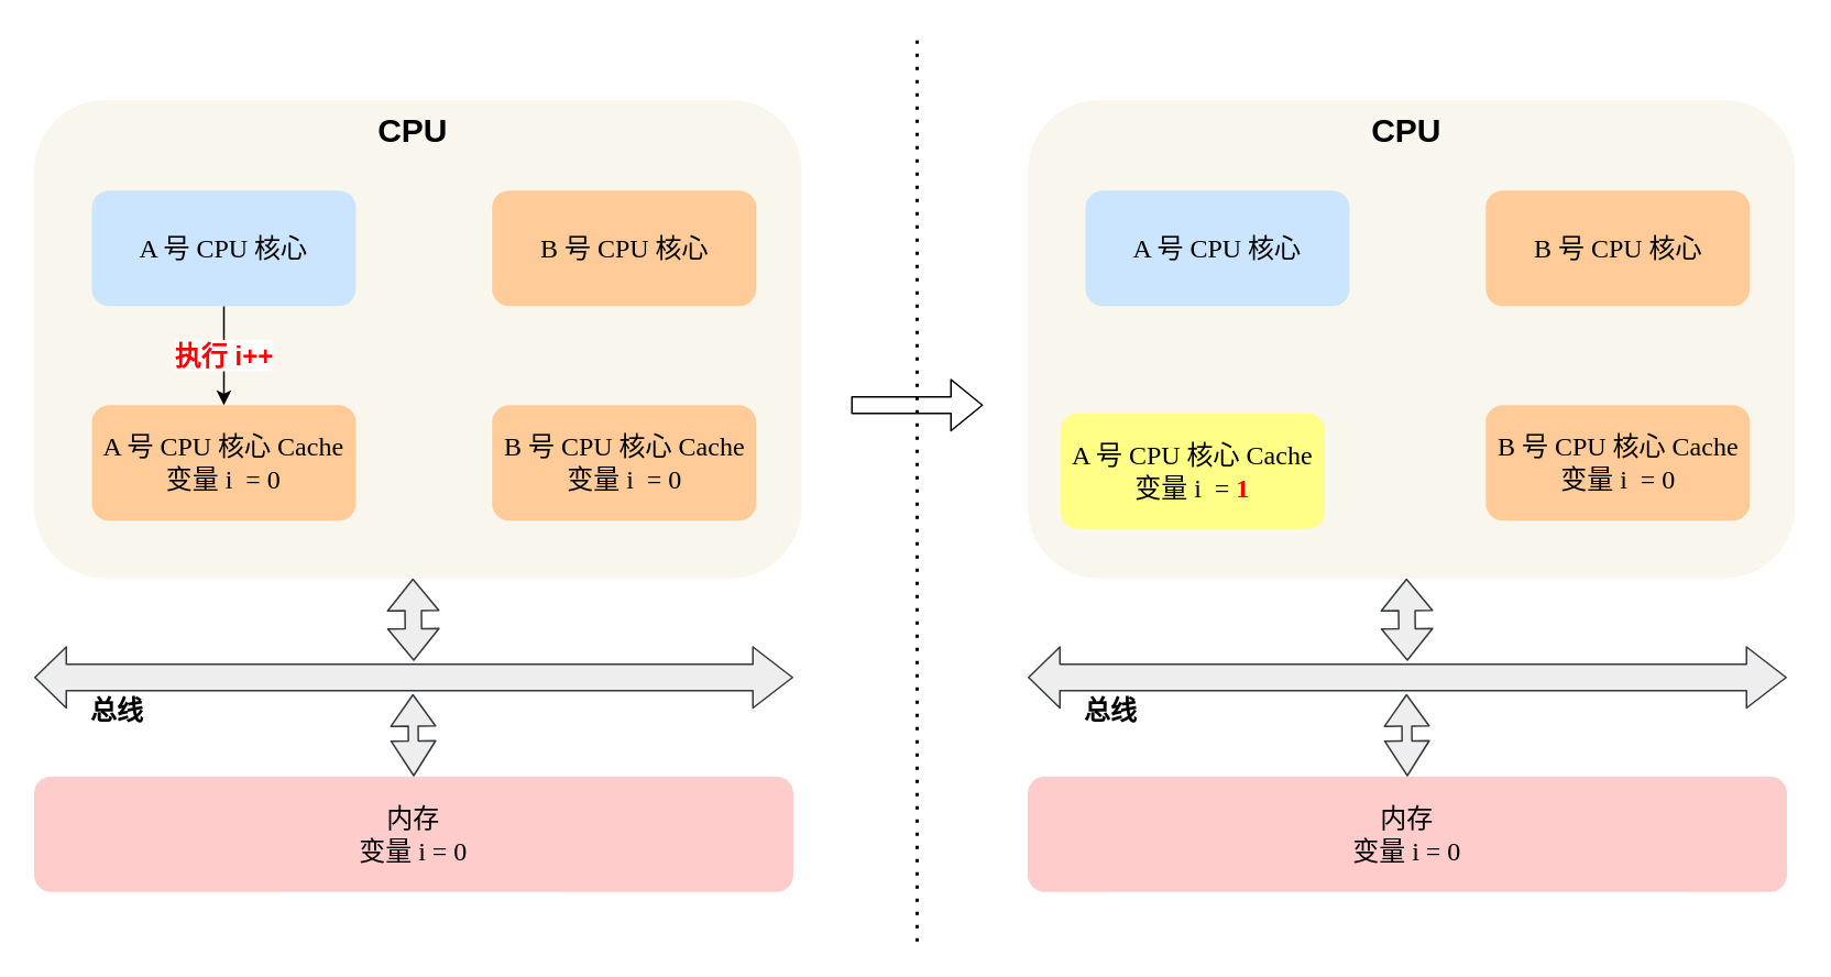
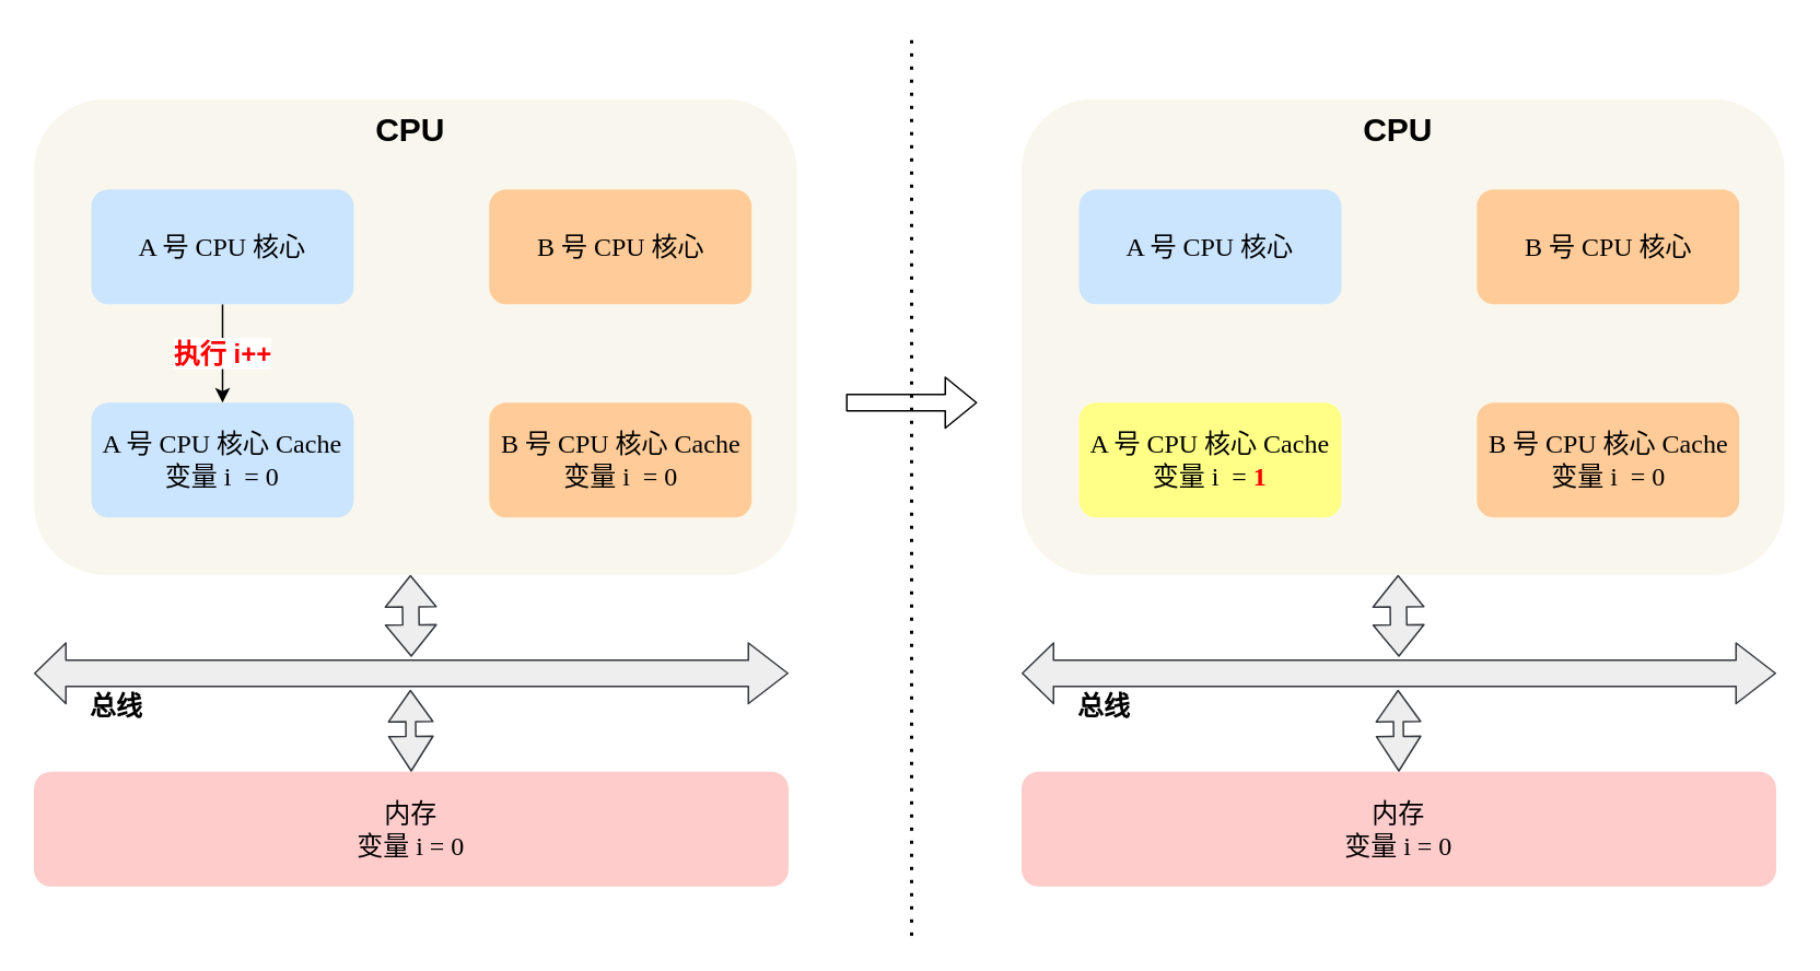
- <mxCell id="6" value="A 号 CPU 核心 Cache&lt;br&gt;变量 i&amp;nbsp; = 0" style="rounded=1;whiteSpace=wrap;html=1;fontSize=16;fillColor=#ffcc99;fontFamily=Comic Sans MS;strokeColor=none;" vertex="1" parent="1"><mxGeometry x="55" y="245" width="160" height="70" as="geometry" /></mxCell>
+ <mxCell id="6" value="A 号 CPU 核心 Cache&lt;br&gt;变量 i&amp;nbsp; = 0" style="rounded=1;whiteSpace=wrap;html=1;fontSize=16;fillColor=#cce5ff;fontFamily=Comic Sans MS;strokeColor=none;" vertex="1" parent="1"><mxGeometry x="55" y="245" width="160" height="70" as="geometry" /></mxCell>
- <mxCell id="16" value="A 号 CPU 核心 Cache&lt;br&gt;变量 i&amp;nbsp; = &lt;font color=&quot;#ff0000&quot;&gt;&lt;b&gt;1&lt;/b&gt;&lt;/font&gt;" style="rounded=1;whiteSpace=wrap;html=1;fontSize=16;fillColor=#ffff88;fontFamily=Comic Sans MS;strokeColor=none;" vertex="1" parent="1"><mxGeometry x="642" y="250" width="160" height="70" as="geometry" /></mxCell>
+ <mxCell id="16" value="A 号 CPU 核心 Cache&lt;br&gt;变量 i&amp;nbsp; = &lt;font color=&quot;#ff0000&quot;&gt;&lt;b&gt;1&lt;/b&gt;&lt;/font&gt;" style="rounded=1;whiteSpace=wrap;html=1;fontSize=16;fillColor=#ffff88;fontFamily=Comic Sans MS;strokeColor=none;" vertex="1" parent="1"><mxGeometry x="657" y="245" width="160" height="70" as="geometry" /></mxCell>
